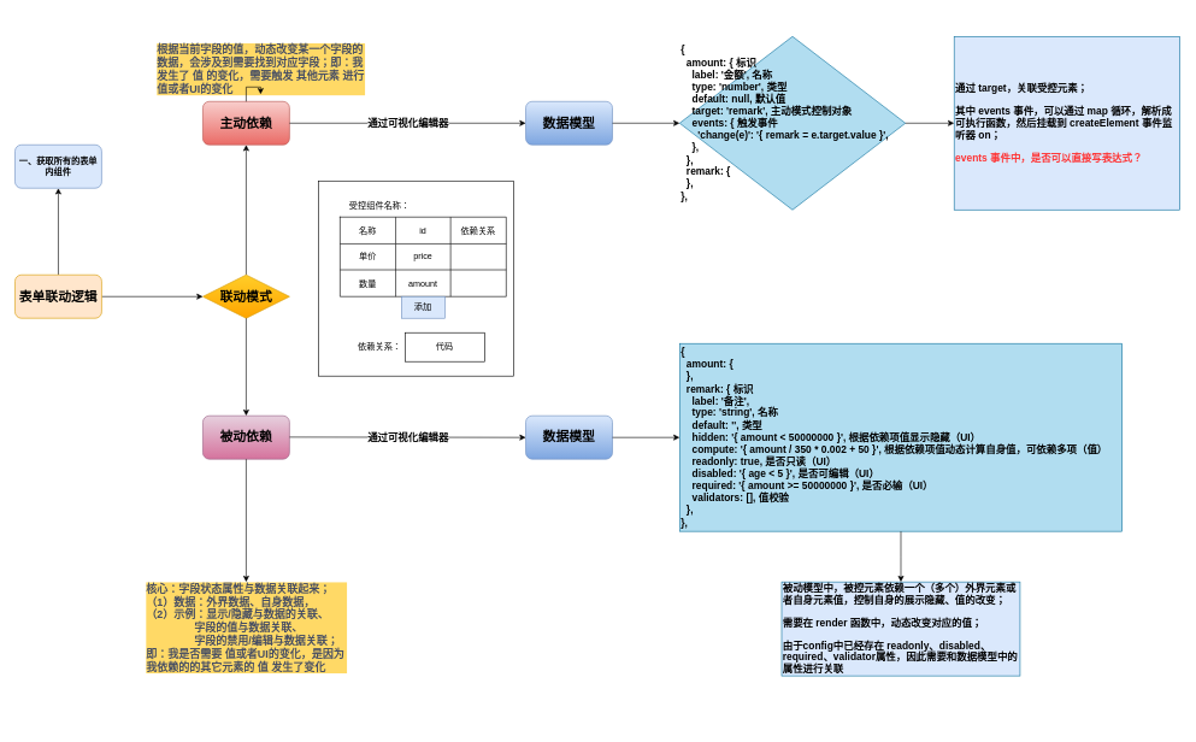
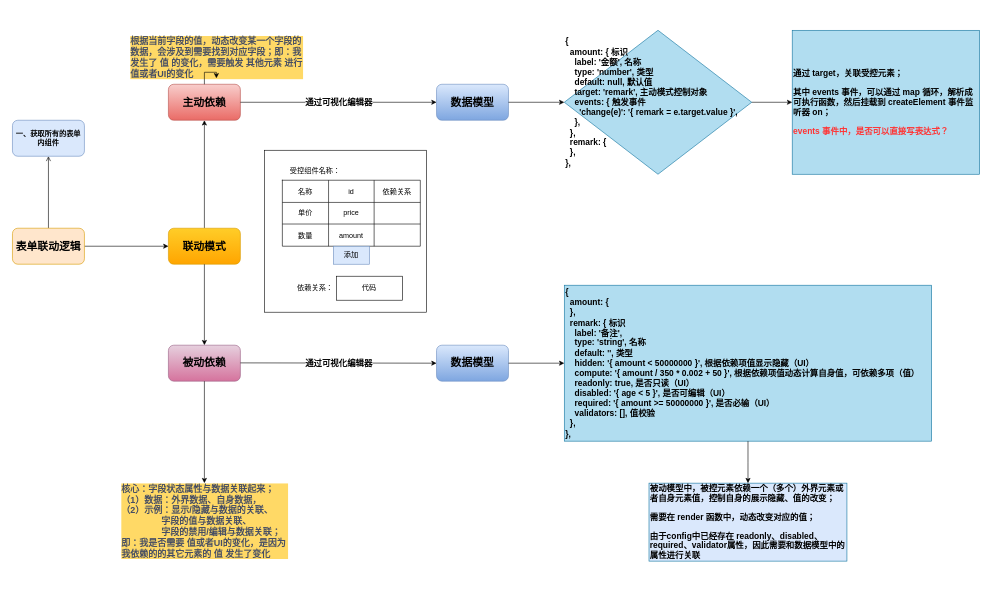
- <mxCell id="47" value="&lt;h3&gt;通过 target，关联受控元素；&lt;/h3&gt;&lt;h3&gt;其中 events 事件，可以通过 map 循环，解析成可执行函数，然后挂载到 createElement 事件监听器 on；&lt;/h3&gt;&lt;h3&gt;&lt;font color=&quot;#ff3333&quot;&gt;events 事件中，是否可以直接写表达式？&lt;/font&gt;&lt;/h3&gt;" style="whiteSpace=wrap;html=1;fillColor=#dae8fc;rounded=0;align=left;strokeColor=#10739e;" parent="20" vertex="1"><mxGeometry x="1125" y="30" width="312.5" height="240" as="geometry" /></mxCell>
+ <mxCell id="47" value="&lt;h3&gt;通过 target，关联受控元素；&lt;/h3&gt;&lt;h3&gt;其中 events 事件，可以通过 map 循环，解析成可执行函数，然后挂载到 createElement 事件监听器 on；&lt;/h3&gt;&lt;h3&gt;&lt;font color=&quot;#ff3333&quot;&gt;events 事件中，是否可以直接写表达式？&lt;/font&gt;&lt;/h3&gt;" style="whiteSpace=wrap;html=1;fillColor=#b1ddf0;rounded=0;align=left;strokeColor=#10739e;" parent="20" vertex="1"><mxGeometry x="1125" y="30" width="312.5" height="240" as="geometry" /></mxCell>
- <mxCell id="2" value="" style="edgeStyle=orthogonalEdgeStyle;rounded=0;orthogonalLoop=1;jettySize=auto;html=1;" parent="1" source="4" target="6" edge="1"><mxGeometry relative="1" as="geometry" /></mxCell>
+ <mxCell id="2" value="" style="edgeStyle=orthogonalEdgeStyle;rounded=0;orthogonalLoop=1;jettySize=auto;html=1;endArrow=open;" parent="1" source="4" target="6" edge="1"><mxGeometry relative="1" as="geometry" /></mxCell>
- <mxCell id="8" value="联动模式" style="rhombus;whiteSpace=wrap;html=1;fillColor=#ffcd28;strokeColor=#d79b00;fontSize=18;fontStyle=1;gradientColor=#ffa500;" parent="1" vertex="1"><mxGeometry x="280" y="379.996" width="120" height="60" as="geometry" /></mxCell>
+ <mxCell id="8" value="联动模式" style="rounded=1;whiteSpace=wrap;html=1;fillColor=#ffcd28;strokeColor=#d79b00;fontSize=18;fontStyle=1;gradientColor=#ffa500;" parent="1" vertex="1"><mxGeometry x="280" y="379.996" width="120" height="60" as="geometry" /></mxCell>
